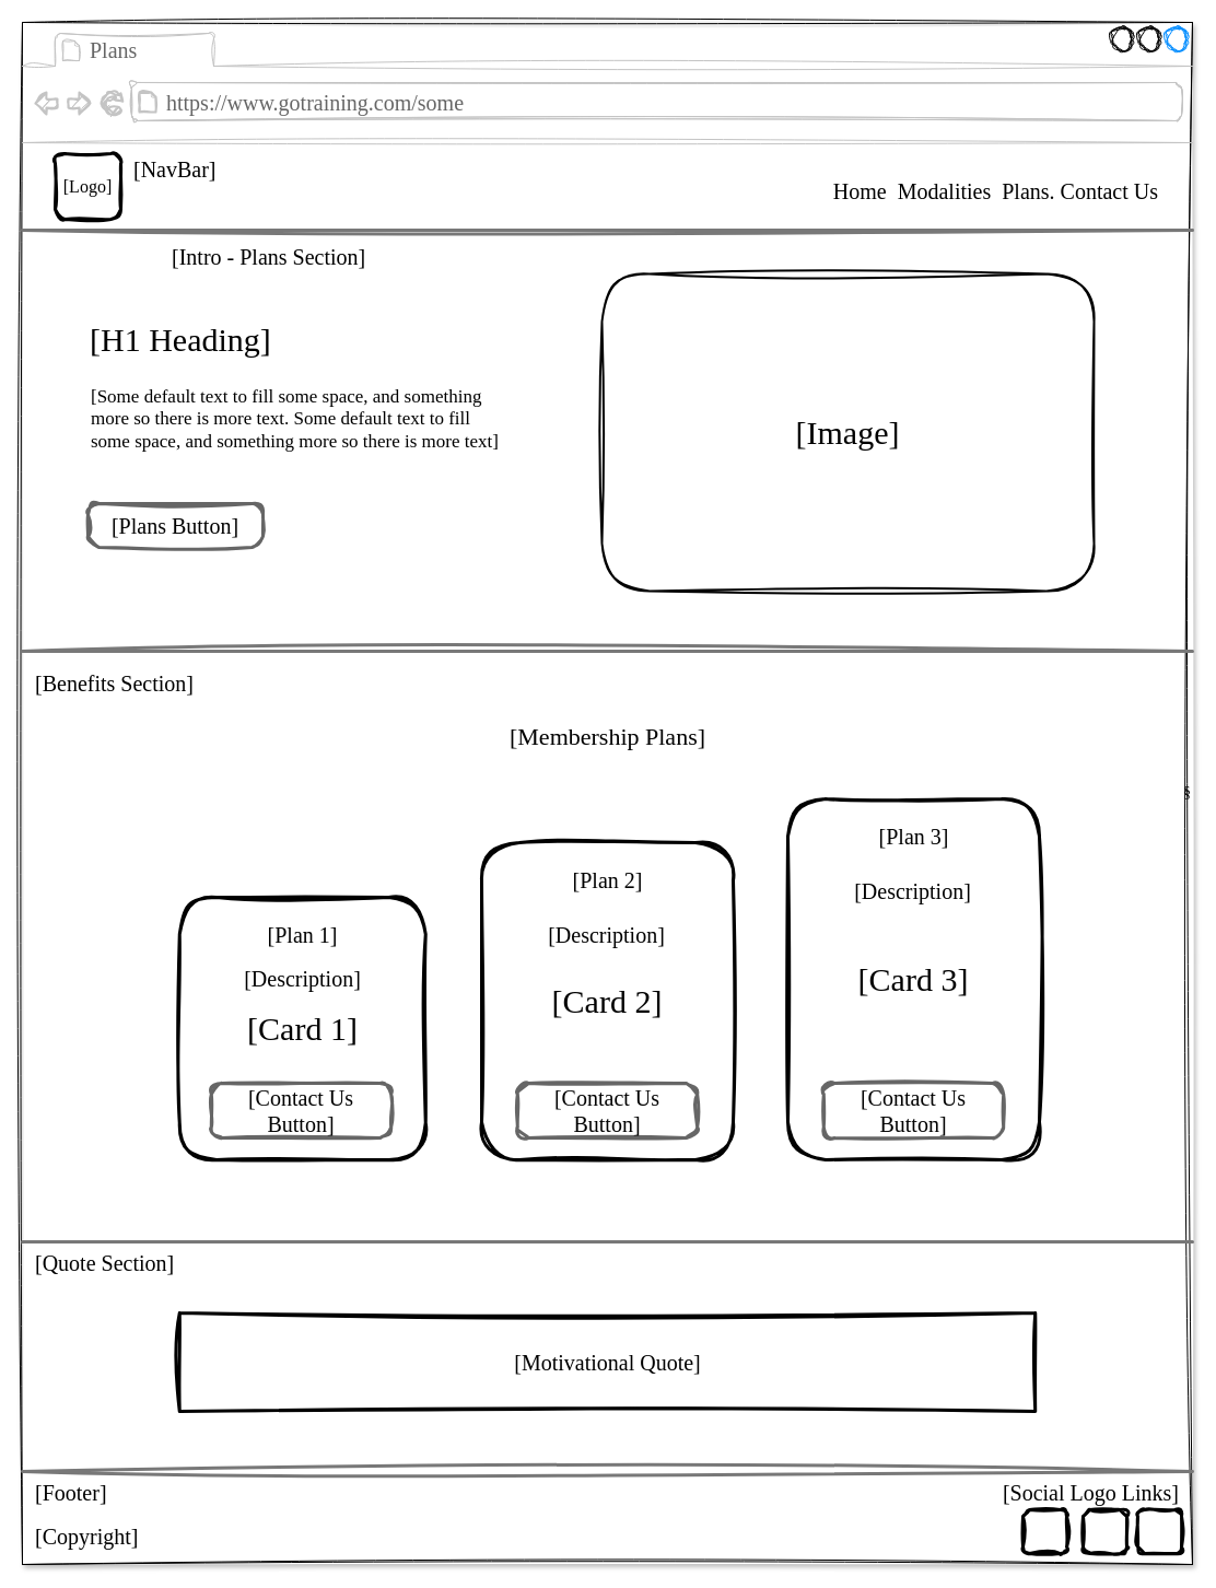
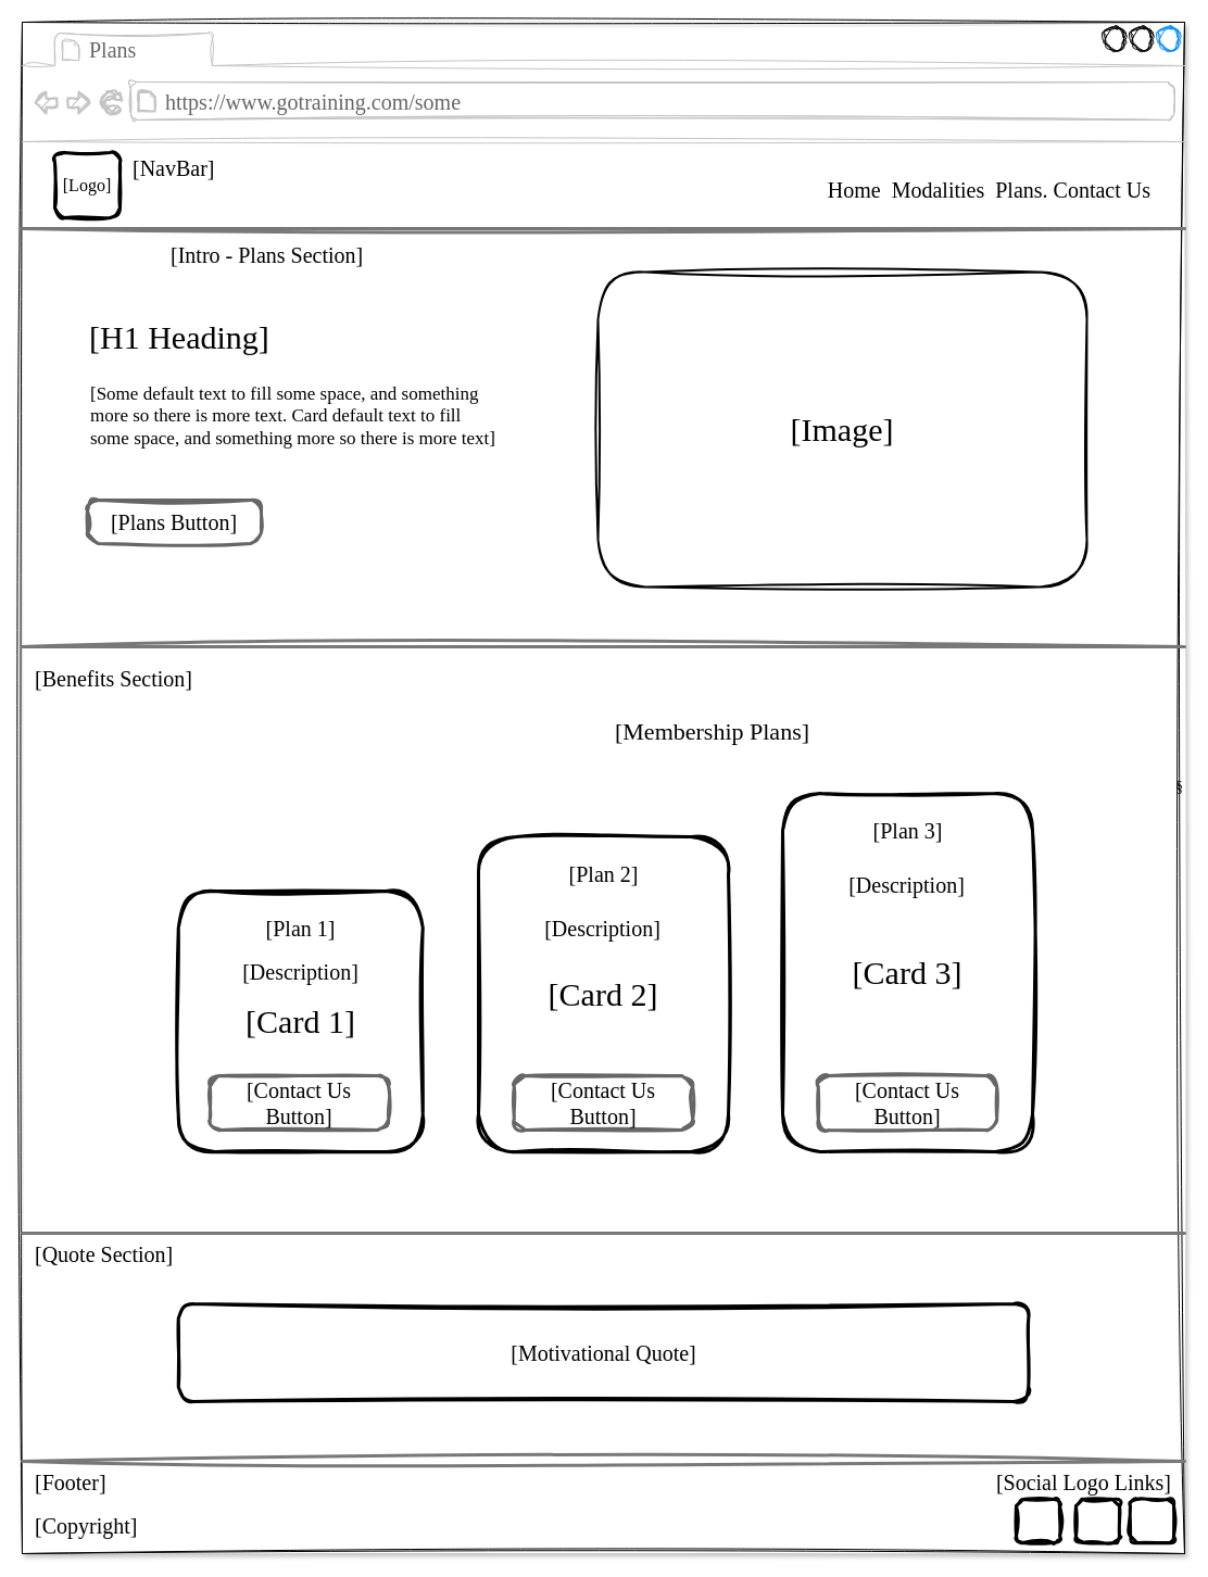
- <mxCell id="22" value="[Some default text to fill some space, and&amp;nbsp;&lt;span&gt;something more so there is more text.&amp;nbsp;&lt;/span&gt;Some default text to fill some space, and&amp;nbsp;something more so there is more text]" style="text;html=1;points=[];align=left;verticalAlign=top;spacingTop=-4;fontSize=17;fontFamily=Architects Daughter;whiteSpace=wrap;sketch=1;curveFitting=1;jiggle=2;rounded=1;strokeWidth=3;" parent="2" vertex="1"><mxGeometry x="61.25" y="330" width="381.25" height="90" as="geometry" /></mxCell>
+ <mxCell id="22" value="[Some default text to fill some space, and&amp;nbsp;&lt;span&gt;something more so there is more text.&amp;nbsp;&lt;/span&gt;Card default text to fill some space, and&amp;nbsp;something more so there is more text]" style="text;html=1;points=[];align=left;verticalAlign=top;spacingTop=-4;fontSize=17;fontFamily=Architects Daughter;whiteSpace=wrap;sketch=1;curveFitting=1;jiggle=2;rounded=1;strokeWidth=3;" parent="2" vertex="1"><mxGeometry x="61.25" y="330" width="381.25" height="90" as="geometry" /></mxCell>
- <mxCell id="23" value="&lt;font style=&quot;font-size: 22px;&quot;&gt;[Membership Plans]&lt;/font&gt;" style="text;html=1;points=[];align=center;verticalAlign=top;spacingTop=-4;fontSize=30;fontFamily=Architects Daughter;sketch=1;curveFitting=1;jiggle=2;rounded=1;strokeWidth=3;" parent="2" vertex="1"><mxGeometry x="365" y="630" width="340" height="50" as="geometry" /></mxCell>
+ <mxCell id="23" value="&lt;font style=&quot;font-size: 22px;&quot;&gt;[Membership Plans]&lt;/font&gt;" style="text;html=1;points=[];align=center;verticalAlign=top;spacingTop=-4;fontSize=30;fontFamily=Architects Daughter;sketch=1;curveFitting=1;jiggle=2;rounded=1;strokeWidth=3;" parent="2" vertex="1"><mxGeometry x="465" y="630" width="340" height="50" as="geometry" /></mxCell>
- <mxCell id="24" value="[Motivational Quote]" style="whiteSpace=wrap;html=1;sketch=1;curveFitting=1;jiggle=2;strokeWidth=3;fontFamily=Architects Daughter;fontSize=20;rounded=0;" parent="2" vertex="1"><mxGeometry x="143.75" y="1180" width="782.5" height="90" as="geometry" /></mxCell>
+ <mxCell id="24" value="[Motivational Quote]" style="rounded=1;whiteSpace=wrap;html=1;sketch=1;curveFitting=1;jiggle=2;strokeWidth=3;fontFamily=Architects Daughter;fontSize=20;" parent="2" vertex="1"><mxGeometry x="143.75" y="1180" width="782.5" height="90" as="geometry" /></mxCell>
